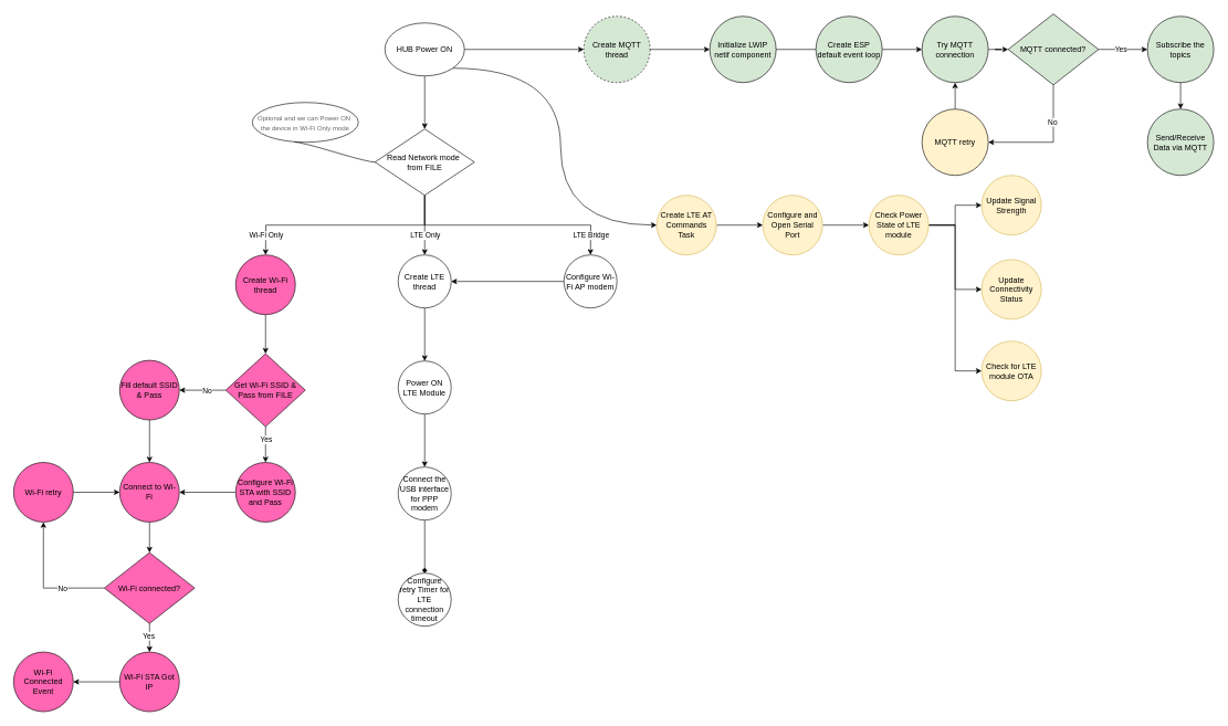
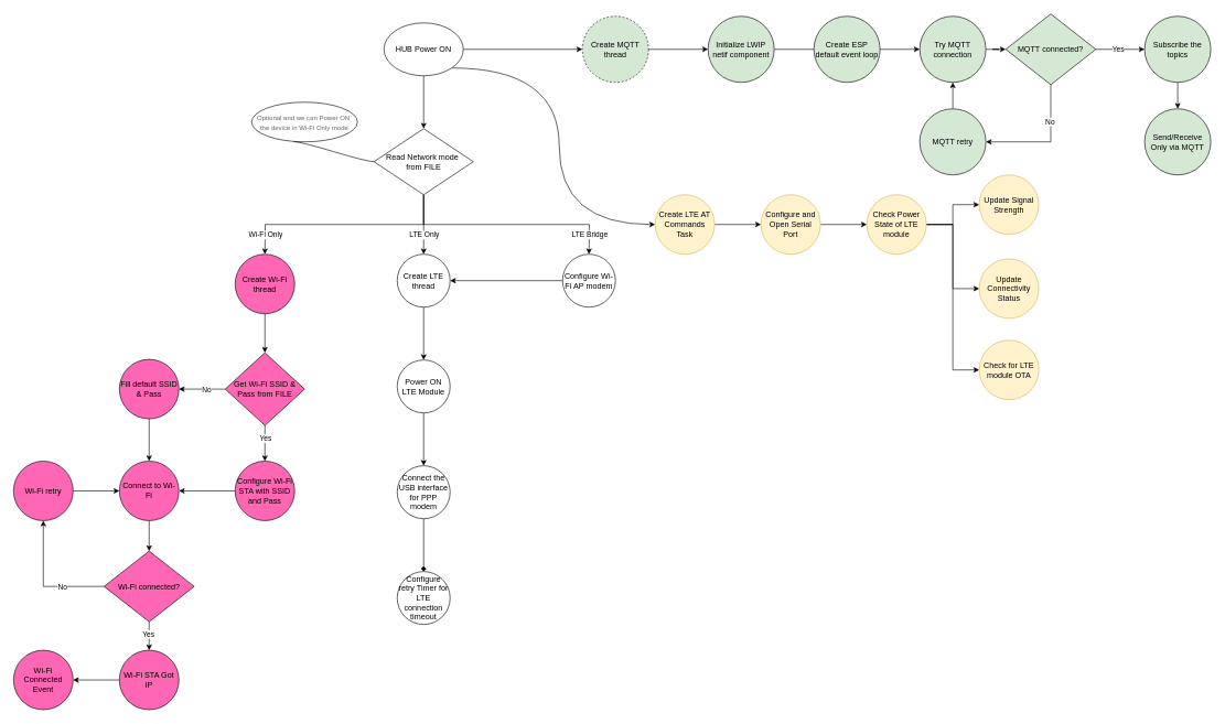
- <mxCell id="36" value="MQTT retry" style="ellipse;whiteSpace=wrap;html=1;fillColor=#fff2cc;" parent="1" vertex="1"><mxGeometry x="1390" y="164" width="100" height="100" as="geometry" /></mxCell>
+ <mxCell id="36" value="MQTT retry" style="ellipse;whiteSpace=wrap;html=1;fillColor=#D5E8D4;" parent="1" vertex="1"><mxGeometry x="1390" y="164" width="100" height="100" as="geometry" /></mxCell>
- <mxCell id="39" value="Send/Receive Data via&amp;nbsp;&lt;span style=&quot;background-color: initial;&quot;&gt;MQTT&lt;/span&gt;" style="ellipse;whiteSpace=wrap;html=1;fillColor=#D5E8D4;" parent="1" vertex="1"><mxGeometry x="1730" y="164" width="100" height="100" as="geometry" /></mxCell>
+ <mxCell id="39" value="Send/Receive Only via&amp;nbsp;&lt;span style=&quot;background-color: initial;&quot;&gt;MQTT&lt;/span&gt;" style="ellipse;whiteSpace=wrap;html=1;fillColor=#D5E8D4;" parent="1" vertex="1"><mxGeometry x="1730" y="164" width="100" height="100" as="geometry" /></mxCell>
